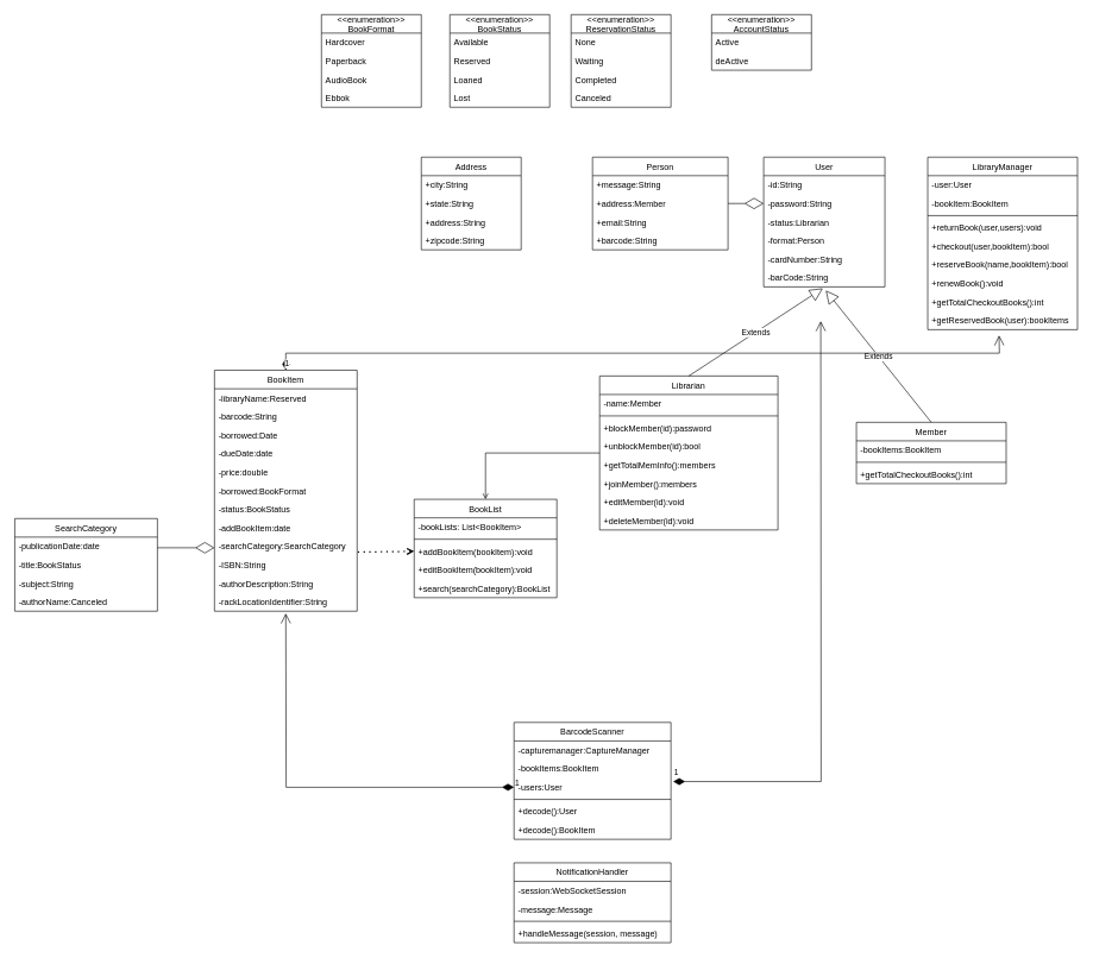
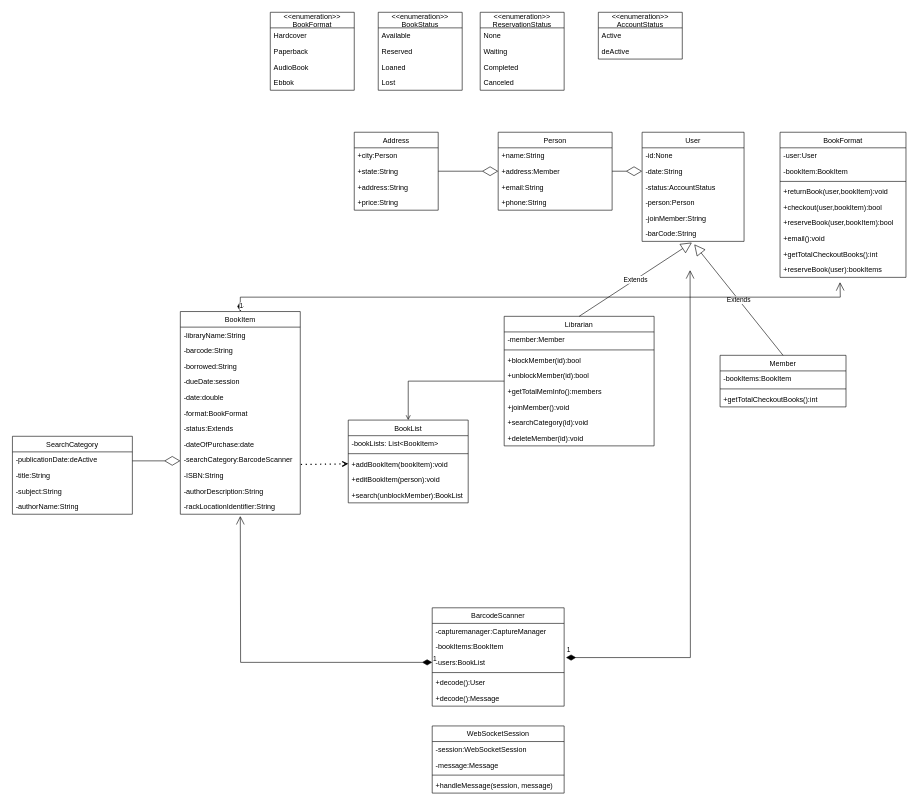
- <mxCell id="85" value="LibraryManager" style="swimlane;fontStyle=0;childLayout=stackLayout;horizontal=1;startSize=26;fillColor=none;horizontalStack=0;resizeParent=1;resizeParentMax=0;resizeLast=0;collapsible=1;marginBottom=0;" parent="1" vertex="1"><mxGeometry x="1300" y="220" width="210" height="242" as="geometry" /></mxCell>
+ <mxCell id="85" value="BookFormat" style="swimlane;fontStyle=0;childLayout=stackLayout;horizontal=1;startSize=26;fillColor=none;horizontalStack=0;resizeParent=1;resizeParentMax=0;resizeLast=0;collapsible=1;marginBottom=0;" parent="1" vertex="1"><mxGeometry x="1300" y="220" width="210" height="242" as="geometry" /></mxCell>
- <mxCell id="21" value="+city:String" style="text;strokeColor=none;fillColor=none;align=left;verticalAlign=top;spacingLeft=4;spacingRight=4;overflow=hidden;rotatable=0;points=[[0,0.5],[1,0.5]];portConstraint=eastwest;" parent="20" vertex="1"><mxGeometry y="26" width="140" height="26" as="geometry" /></mxCell>
+ <mxCell id="21" value="+city:Person" style="text;strokeColor=none;fillColor=none;align=left;verticalAlign=top;spacingLeft=4;spacingRight=4;overflow=hidden;rotatable=0;points=[[0,0.5],[1,0.5]];portConstraint=eastwest;" parent="20" vertex="1"><mxGeometry y="26" width="140" height="26" as="geometry" /></mxCell>
- <mxCell id="26" value="+message:String" style="text;strokeColor=none;fillColor=none;align=left;verticalAlign=top;spacingLeft=4;spacingRight=4;overflow=hidden;rotatable=0;points=[[0,0.5],[1,0.5]];portConstraint=eastwest;" parent="25" vertex="1"><mxGeometry y="26" width="190" height="26" as="geometry" /></mxCell>
+ <mxCell id="26" value="+name:String" style="text;strokeColor=none;fillColor=none;align=left;verticalAlign=top;spacingLeft=4;spacingRight=4;overflow=hidden;rotatable=0;points=[[0,0.5],[1,0.5]];portConstraint=eastwest;" parent="25" vertex="1"><mxGeometry y="26" width="190" height="26" as="geometry" /></mxCell>
- <mxCell id="72" value="-id:String" style="text;strokeColor=none;fillColor=none;align=left;verticalAlign=top;spacingLeft=4;spacingRight=4;overflow=hidden;rotatable=0;points=[[0,0.5],[1,0.5]];portConstraint=eastwest;" parent="71" vertex="1"><mxGeometry y="26" width="170" height="26" as="geometry" /></mxCell>
+ <mxCell id="72" value="-id:None" style="text;strokeColor=none;fillColor=none;align=left;verticalAlign=top;spacingLeft=4;spacingRight=4;overflow=hidden;rotatable=0;points=[[0,0.5],[1,0.5]];portConstraint=eastwest;" parent="71" vertex="1"><mxGeometry y="26" width="170" height="26" as="geometry" /></mxCell>
+ <mxCell id="30" value="" style="endArrow=diamondThin;endFill=0;endSize=24;html=1;rounded=0;exitX=1;exitY=0.5;exitDx=0;exitDy=0;entryX=0;entryY=0.5;entryDx=0;entryDy=0;" parent="1" source="22" target="27" edge="1"><mxGeometry width="160" relative="1" as="geometry"><mxPoint x="640" y="420" as="sourcePoint" /><mxPoint x="800" y="420" as="targetPoint" /></mxGeometry></mxCell>
- <mxCell id="73" value="-password:String" style="text;strokeColor=none;fillColor=none;align=left;verticalAlign=top;spacingLeft=4;spacingRight=4;overflow=hidden;rotatable=0;points=[[0,0.5],[1,0.5]];portConstraint=eastwest;" parent="71" vertex="1"><mxGeometry y="52" width="170" height="26" as="geometry" /></mxCell>
+ <mxCell id="73" value="-date:String" style="text;strokeColor=none;fillColor=none;align=left;verticalAlign=top;spacingLeft=4;spacingRight=4;overflow=hidden;rotatable=0;points=[[0,0.5],[1,0.5]];portConstraint=eastwest;" parent="71" vertex="1"><mxGeometry y="52" width="170" height="26" as="geometry" /></mxCell>
- <mxCell id="74" value="-status:Librarian" style="text;strokeColor=none;fillColor=none;align=left;verticalAlign=top;spacingLeft=4;spacingRight=4;overflow=hidden;rotatable=0;points=[[0,0.5],[1,0.5]];portConstraint=eastwest;" parent="71" vertex="1"><mxGeometry y="78" width="170" height="26" as="geometry" /></mxCell>
+ <mxCell id="74" value="-status:AccountStatus" style="text;strokeColor=none;fillColor=none;align=left;verticalAlign=top;spacingLeft=4;spacingRight=4;overflow=hidden;rotatable=0;points=[[0,0.5],[1,0.5]];portConstraint=eastwest;" parent="71" vertex="1"><mxGeometry y="78" width="170" height="26" as="geometry" /></mxCell>
- <mxCell id="89" value="+returnBook(user,users):void" style="text;strokeColor=none;fillColor=none;align=left;verticalAlign=top;spacingLeft=4;spacingRight=4;overflow=hidden;rotatable=0;points=[[0,0.5],[1,0.5]];portConstraint=eastwest;" parent="85" vertex="1"><mxGeometry y="86" width="210" height="26" as="geometry" /></mxCell>
+ <mxCell id="89" value="+returnBook(user,bookItem):void" style="text;strokeColor=none;fillColor=none;align=left;verticalAlign=top;spacingLeft=4;spacingRight=4;overflow=hidden;rotatable=0;points=[[0,0.5],[1,0.5]];portConstraint=eastwest;" parent="85" vertex="1"><mxGeometry y="86" width="210" height="26" as="geometry" /></mxCell>
- <mxCell id="24" value="+zipcode:String" style="text;strokeColor=none;fillColor=none;align=left;verticalAlign=top;spacingLeft=4;spacingRight=4;overflow=hidden;rotatable=0;points=[[0,0.5],[1,0.5]];portConstraint=eastwest;" parent="20" vertex="1"><mxGeometry y="104" width="140" height="26" as="geometry" /></mxCell>
+ <mxCell id="24" value="+price:String" style="text;strokeColor=none;fillColor=none;align=left;verticalAlign=top;spacingLeft=4;spacingRight=4;overflow=hidden;rotatable=0;points=[[0,0.5],[1,0.5]];portConstraint=eastwest;" parent="20" vertex="1"><mxGeometry y="104" width="140" height="26" as="geometry" /></mxCell>
- <mxCell id="29" value="+barcode:String" style="text;strokeColor=none;fillColor=none;align=left;verticalAlign=top;spacingLeft=4;spacingRight=4;overflow=hidden;rotatable=0;points=[[0,0.5],[1,0.5]];portConstraint=eastwest;" parent="25" vertex="1"><mxGeometry y="104" width="190" height="26" as="geometry" /></mxCell>
+ <mxCell id="29" value="+phone:String" style="text;strokeColor=none;fillColor=none;align=left;verticalAlign=top;spacingLeft=4;spacingRight=4;overflow=hidden;rotatable=0;points=[[0,0.5],[1,0.5]];portConstraint=eastwest;" parent="25" vertex="1"><mxGeometry y="104" width="190" height="26" as="geometry" /></mxCell>
- <mxCell id="75" value="-format:Person" style="text;strokeColor=none;fillColor=none;align=left;verticalAlign=top;spacingLeft=4;spacingRight=4;overflow=hidden;rotatable=0;points=[[0,0.5],[1,0.5]];portConstraint=eastwest;" parent="71" vertex="1"><mxGeometry y="104" width="170" height="26" as="geometry" /></mxCell>
+ <mxCell id="75" value="-person:Person" style="text;strokeColor=none;fillColor=none;align=left;verticalAlign=top;spacingLeft=4;spacingRight=4;overflow=hidden;rotatable=0;points=[[0,0.5],[1,0.5]];portConstraint=eastwest;" parent="71" vertex="1"><mxGeometry y="104" width="170" height="26" as="geometry" /></mxCell>
- <mxCell id="76" value="-cardNumber:String" style="text;strokeColor=none;fillColor=none;align=left;verticalAlign=top;spacingLeft=4;spacingRight=4;overflow=hidden;rotatable=0;points=[[0,0.5],[1,0.5]];portConstraint=eastwest;" parent="71" vertex="1"><mxGeometry y="130" width="170" height="26" as="geometry" /></mxCell>
+ <mxCell id="76" value="-joinMember:String" style="text;strokeColor=none;fillColor=none;align=left;verticalAlign=top;spacingLeft=4;spacingRight=4;overflow=hidden;rotatable=0;points=[[0,0.5],[1,0.5]];portConstraint=eastwest;" parent="71" vertex="1"><mxGeometry y="130" width="170" height="26" as="geometry" /></mxCell>
- <mxCell id="91" value="+reserveBook(name,bookItem):bool" style="text;strokeColor=none;fillColor=none;align=left;verticalAlign=top;spacingLeft=4;spacingRight=4;overflow=hidden;rotatable=0;points=[[0,0.5],[1,0.5]];portConstraint=eastwest;" parent="85" vertex="1"><mxGeometry y="138" width="210" height="26" as="geometry" /></mxCell>
+ <mxCell id="91" value="+reserveBook(user,bookItem):bool" style="text;strokeColor=none;fillColor=none;align=left;verticalAlign=top;spacingLeft=4;spacingRight=4;overflow=hidden;rotatable=0;points=[[0,0.5],[1,0.5]];portConstraint=eastwest;" parent="85" vertex="1"><mxGeometry y="138" width="210" height="26" as="geometry" /></mxCell>
- <mxCell id="92" value="+renewBook():void" style="text;strokeColor=none;fillColor=none;align=left;verticalAlign=top;spacingLeft=4;spacingRight=4;overflow=hidden;rotatable=0;points=[[0,0.5],[1,0.5]];portConstraint=eastwest;" parent="85" vertex="1"><mxGeometry y="164" width="210" height="26" as="geometry" /></mxCell>
+ <mxCell id="92" value="+email():void" style="text;strokeColor=none;fillColor=none;align=left;verticalAlign=top;spacingLeft=4;spacingRight=4;overflow=hidden;rotatable=0;points=[[0,0.5],[1,0.5]];portConstraint=eastwest;" parent="85" vertex="1"><mxGeometry y="164" width="210" height="26" as="geometry" /></mxCell>
- <mxCell id="94" value="+getReservedBook(user):bookItems" style="text;strokeColor=none;fillColor=none;align=left;verticalAlign=top;spacingLeft=4;spacingRight=4;overflow=hidden;rotatable=0;points=[[0,0.5],[1,0.5]];portConstraint=eastwest;" parent="85" vertex="1"><mxGeometry y="216" width="210" height="26" as="geometry" /></mxCell>
+ <mxCell id="94" value="+reserveBook(user):bookItems" style="text;strokeColor=none;fillColor=none;align=left;verticalAlign=top;spacingLeft=4;spacingRight=4;overflow=hidden;rotatable=0;points=[[0,0.5],[1,0.5]];portConstraint=eastwest;" parent="85" vertex="1"><mxGeometry y="216" width="210" height="26" as="geometry" /></mxCell>
- <mxCell id="47" value="-libraryName:Reserved" style="text;strokeColor=none;fillColor=none;align=left;verticalAlign=top;spacingLeft=4;spacingRight=4;overflow=hidden;rotatable=0;points=[[0,0.5],[1,0.5]];portConstraint=eastwest;" parent="46" vertex="1"><mxGeometry y="26" width="200" height="26" as="geometry" /></mxCell>
+ <mxCell id="47" value="-libraryName:String" style="text;strokeColor=none;fillColor=none;align=left;verticalAlign=top;spacingLeft=4;spacingRight=4;overflow=hidden;rotatable=0;points=[[0,0.5],[1,0.5]];portConstraint=eastwest;" parent="46" vertex="1"><mxGeometry y="26" width="200" height="26" as="geometry" /></mxCell>
- <mxCell id="33" value="-name:Member" style="text;strokeColor=none;fillColor=none;align=left;verticalAlign=top;spacingLeft=4;spacingRight=4;overflow=hidden;rotatable=0;points=[[0,0.5],[1,0.5]];portConstraint=eastwest;" parent="32" vertex="1"><mxGeometry y="26" width="250" height="26" as="geometry" /></mxCell>
+ <mxCell id="33" value="-member:Member" style="text;strokeColor=none;fillColor=none;align=left;verticalAlign=top;spacingLeft=4;spacingRight=4;overflow=hidden;rotatable=0;points=[[0,0.5],[1,0.5]];portConstraint=eastwest;" parent="32" vertex="1"><mxGeometry y="26" width="250" height="26" as="geometry" /></mxCell>
- <mxCell id="35" value="+blockMember(id):password" style="text;strokeColor=none;fillColor=none;align=left;verticalAlign=top;spacingLeft=4;spacingRight=4;overflow=hidden;rotatable=0;points=[[0,0.5],[1,0.5]];portConstraint=eastwest;" parent="32" vertex="1"><mxGeometry y="60" width="250" height="26" as="geometry" /></mxCell>
+ <mxCell id="35" value="+blockMember(id):bool" style="text;strokeColor=none;fillColor=none;align=left;verticalAlign=top;spacingLeft=4;spacingRight=4;overflow=hidden;rotatable=0;points=[[0,0.5],[1,0.5]];portConstraint=eastwest;" parent="32" vertex="1"><mxGeometry y="60" width="250" height="26" as="geometry" /></mxCell>
- <mxCell id="49" value="-borrowed:Date" style="text;strokeColor=none;fillColor=none;align=left;verticalAlign=top;spacingLeft=4;spacingRight=4;overflow=hidden;rotatable=0;points=[[0,0.5],[1,0.5]];portConstraint=eastwest;" parent="46" vertex="1"><mxGeometry y="78" width="200" height="26" as="geometry" /></mxCell>
+ <mxCell id="49" value="-borrowed:String" style="text;strokeColor=none;fillColor=none;align=left;verticalAlign=top;spacingLeft=4;spacingRight=4;overflow=hidden;rotatable=0;points=[[0,0.5],[1,0.5]];portConstraint=eastwest;" parent="46" vertex="1"><mxGeometry y="78" width="200" height="26" as="geometry" /></mxCell>
- <mxCell id="50" value="-dueDate:date" style="text;strokeColor=none;fillColor=none;align=left;verticalAlign=top;spacingLeft=4;spacingRight=4;overflow=hidden;rotatable=0;points=[[0,0.5],[1,0.5]];portConstraint=eastwest;" parent="46" vertex="1"><mxGeometry y="104" width="200" height="26" as="geometry" /></mxCell>
+ <mxCell id="50" value="-dueDate:session" style="text;strokeColor=none;fillColor=none;align=left;verticalAlign=top;spacingLeft=4;spacingRight=4;overflow=hidden;rotatable=0;points=[[0,0.5],[1,0.5]];portConstraint=eastwest;" parent="46" vertex="1"><mxGeometry y="104" width="200" height="26" as="geometry" /></mxCell>
- <mxCell id="51" value="-price:double" style="text;strokeColor=none;fillColor=none;align=left;verticalAlign=top;spacingLeft=4;spacingRight=4;overflow=hidden;rotatable=0;points=[[0,0.5],[1,0.5]];portConstraint=eastwest;" parent="46" vertex="1"><mxGeometry y="130" width="200" height="26" as="geometry" /></mxCell>
+ <mxCell id="51" value="-date:double" style="text;strokeColor=none;fillColor=none;align=left;verticalAlign=top;spacingLeft=4;spacingRight=4;overflow=hidden;rotatable=0;points=[[0,0.5],[1,0.5]];portConstraint=eastwest;" parent="46" vertex="1"><mxGeometry y="130" width="200" height="26" as="geometry" /></mxCell>
- <mxCell id="38" value="+joinMember():members" style="text;strokeColor=none;fillColor=none;align=left;verticalAlign=top;spacingLeft=4;spacingRight=4;overflow=hidden;rotatable=0;points=[[0,0.5],[1,0.5]];portConstraint=eastwest;" parent="32" vertex="1"><mxGeometry y="138" width="250" height="26" as="geometry" /></mxCell>
+ <mxCell id="38" value="+joinMember():void" style="text;strokeColor=none;fillColor=none;align=left;verticalAlign=top;spacingLeft=4;spacingRight=4;overflow=hidden;rotatable=0;points=[[0,0.5],[1,0.5]];portConstraint=eastwest;" parent="32" vertex="1"><mxGeometry y="138" width="250" height="26" as="geometry" /></mxCell>
- <mxCell id="52" value="-borrowed:BookFormat" style="text;strokeColor=none;fillColor=none;align=left;verticalAlign=top;spacingLeft=4;spacingRight=4;overflow=hidden;rotatable=0;points=[[0,0.5],[1,0.5]];portConstraint=eastwest;" parent="46" vertex="1"><mxGeometry y="156" width="200" height="26" as="geometry" /></mxCell>
+ <mxCell id="52" value="-format:BookFormat" style="text;strokeColor=none;fillColor=none;align=left;verticalAlign=top;spacingLeft=4;spacingRight=4;overflow=hidden;rotatable=0;points=[[0,0.5],[1,0.5]];portConstraint=eastwest;" parent="46" vertex="1"><mxGeometry y="156" width="200" height="26" as="geometry" /></mxCell>
- <mxCell id="39" value="+editMember(id):void" style="text;strokeColor=none;fillColor=none;align=left;verticalAlign=top;spacingLeft=4;spacingRight=4;overflow=hidden;rotatable=0;points=[[0,0.5],[1,0.5]];portConstraint=eastwest;" parent="32" vertex="1"><mxGeometry y="164" width="250" height="26" as="geometry" /></mxCell>
+ <mxCell id="39" value="+searchCategory(id):void" style="text;strokeColor=none;fillColor=none;align=left;verticalAlign=top;spacingLeft=4;spacingRight=4;overflow=hidden;rotatable=0;points=[[0,0.5],[1,0.5]];portConstraint=eastwest;" parent="32" vertex="1"><mxGeometry y="164" width="250" height="26" as="geometry" /></mxCell>
- <mxCell id="53" value="-status:BookStatus" style="text;strokeColor=none;fillColor=none;align=left;verticalAlign=top;spacingLeft=4;spacingRight=4;overflow=hidden;rotatable=0;points=[[0,0.5],[1,0.5]];portConstraint=eastwest;" parent="46" vertex="1"><mxGeometry y="182" width="200" height="26" as="geometry" /></mxCell>
+ <mxCell id="53" value="-status:Extends" style="text;strokeColor=none;fillColor=none;align=left;verticalAlign=top;spacingLeft=4;spacingRight=4;overflow=hidden;rotatable=0;points=[[0,0.5],[1,0.5]];portConstraint=eastwest;" parent="46" vertex="1"><mxGeometry y="182" width="200" height="26" as="geometry" /></mxCell>
- <mxCell id="54" value="-addBookItem:date" style="text;strokeColor=none;fillColor=none;align=left;verticalAlign=top;spacingLeft=4;spacingRight=4;overflow=hidden;rotatable=0;points=[[0,0.5],[1,0.5]];portConstraint=eastwest;" parent="46" vertex="1"><mxGeometry y="208" width="200" height="26" as="geometry" /></mxCell>
+ <mxCell id="54" value="-dateOfPurchase:date" style="text;strokeColor=none;fillColor=none;align=left;verticalAlign=top;spacingLeft=4;spacingRight=4;overflow=hidden;rotatable=0;points=[[0,0.5],[1,0.5]];portConstraint=eastwest;" parent="46" vertex="1"><mxGeometry y="208" width="200" height="26" as="geometry" /></mxCell>
- <mxCell id="101" value="-publicationDate:date" style="text;strokeColor=none;fillColor=none;align=left;verticalAlign=top;spacingLeft=4;spacingRight=4;overflow=hidden;rotatable=0;points=[[0,0.5],[1,0.5]];portConstraint=eastwest;" vertex="1" parent="100"><mxGeometry y="26" width="200" height="26" as="geometry" /></mxCell>
+ <mxCell id="101" value="-publicationDate:deActive" style="text;strokeColor=none;fillColor=none;align=left;verticalAlign=top;spacingLeft=4;spacingRight=4;overflow=hidden;rotatable=0;points=[[0,0.5],[1,0.5]];portConstraint=eastwest;" vertex="1" parent="100"><mxGeometry y="26" width="200" height="26" as="geometry" /></mxCell>
- <mxCell id="55" value="-searchCategory:SearchCategory" style="text;strokeColor=none;fillColor=none;align=left;verticalAlign=top;spacingLeft=4;spacingRight=4;overflow=hidden;rotatable=0;points=[[0,0.5],[1,0.5]];portConstraint=eastwest;" parent="46" vertex="1"><mxGeometry y="234" width="200" height="26" as="geometry" /></mxCell>
+ <mxCell id="55" value="-searchCategory:BarcodeScanner" style="text;strokeColor=none;fillColor=none;align=left;verticalAlign=top;spacingLeft=4;spacingRight=4;overflow=hidden;rotatable=0;points=[[0,0.5],[1,0.5]];portConstraint=eastwest;" parent="46" vertex="1"><mxGeometry y="234" width="200" height="26" as="geometry" /></mxCell>
- <mxCell id="102" value="-title:BookStatus" style="text;strokeColor=none;fillColor=none;align=left;verticalAlign=top;spacingLeft=4;spacingRight=4;overflow=hidden;rotatable=0;points=[[0,0.5],[1,0.5]];portConstraint=eastwest;" vertex="1" parent="100"><mxGeometry y="52" width="200" height="26" as="geometry" /></mxCell>
+ <mxCell id="102" value="-title:String" style="text;strokeColor=none;fillColor=none;align=left;verticalAlign=top;spacingLeft=4;spacingRight=4;overflow=hidden;rotatable=0;points=[[0,0.5],[1,0.5]];portConstraint=eastwest;" vertex="1" parent="100"><mxGeometry y="52" width="200" height="26" as="geometry" /></mxCell>
- <mxCell id="63" value="+editBookItem(bookItem):void" style="text;strokeColor=none;fillColor=none;align=left;verticalAlign=top;spacingLeft=4;spacingRight=4;overflow=hidden;rotatable=0;points=[[0,0.5],[1,0.5]];portConstraint=eastwest;" parent="59" vertex="1"><mxGeometry y="86" width="200" height="26" as="geometry" /></mxCell>
+ <mxCell id="63" value="+editBookItem(person):void" style="text;strokeColor=none;fillColor=none;align=left;verticalAlign=top;spacingLeft=4;spacingRight=4;overflow=hidden;rotatable=0;points=[[0,0.5],[1,0.5]];portConstraint=eastwest;" parent="59" vertex="1"><mxGeometry y="86" width="200" height="26" as="geometry" /></mxCell>
- <mxCell id="64" value="+search(searchCategory):BookList" style="text;strokeColor=none;fillColor=none;align=left;verticalAlign=top;spacingLeft=4;spacingRight=4;overflow=hidden;rotatable=0;points=[[0,0.5],[1,0.5]];portConstraint=eastwest;" parent="59" vertex="1"><mxGeometry y="112" width="200" height="26" as="geometry" /></mxCell>
+ <mxCell id="64" value="+search(unblockMember):BookList" style="text;strokeColor=none;fillColor=none;align=left;verticalAlign=top;spacingLeft=4;spacingRight=4;overflow=hidden;rotatable=0;points=[[0,0.5],[1,0.5]];portConstraint=eastwest;" parent="59" vertex="1"><mxGeometry y="112" width="200" height="26" as="geometry" /></mxCell>
- <mxCell id="104" value="-authorName:Canceled" style="text;strokeColor=none;fillColor=none;align=left;verticalAlign=top;spacingLeft=4;spacingRight=4;overflow=hidden;rotatable=0;points=[[0,0.5],[1,0.5]];portConstraint=eastwest;" vertex="1" parent="100"><mxGeometry y="104" width="200" height="26" as="geometry" /></mxCell>
+ <mxCell id="104" value="-authorName:String" style="text;strokeColor=none;fillColor=none;align=left;verticalAlign=top;spacingLeft=4;spacingRight=4;overflow=hidden;rotatable=0;points=[[0,0.5],[1,0.5]];portConstraint=eastwest;" vertex="1" parent="100"><mxGeometry y="104" width="200" height="26" as="geometry" /></mxCell>
- <mxCell id="81" value="-users:User" style="text;strokeColor=none;fillColor=none;align=left;verticalAlign=top;spacingLeft=4;spacingRight=4;overflow=hidden;rotatable=0;points=[[0,0.5],[1,0.5]];portConstraint=eastwest;" vertex="1" parent="78"><mxGeometry y="78" width="220" height="26" as="geometry" /></mxCell>
+ <mxCell id="81" value="-users:BookList" style="text;strokeColor=none;fillColor=none;align=left;verticalAlign=top;spacingLeft=4;spacingRight=4;overflow=hidden;rotatable=0;points=[[0,0.5],[1,0.5]];portConstraint=eastwest;" vertex="1" parent="78"><mxGeometry y="78" width="220" height="26" as="geometry" /></mxCell>
- <mxCell id="84" value="+decode():BookItem" style="text;strokeColor=none;fillColor=none;align=left;verticalAlign=top;spacingLeft=4;spacingRight=4;overflow=hidden;rotatable=0;points=[[0,0.5],[1,0.5]];portConstraint=eastwest;" vertex="1" parent="78"><mxGeometry y="138" width="220" height="26" as="geometry" /></mxCell>
+ <mxCell id="84" value="+decode():Message" style="text;strokeColor=none;fillColor=none;align=left;verticalAlign=top;spacingLeft=4;spacingRight=4;overflow=hidden;rotatable=0;points=[[0,0.5],[1,0.5]];portConstraint=eastwest;" vertex="1" parent="78"><mxGeometry y="138" width="220" height="26" as="geometry" /></mxCell>
- <mxCell id="65" value="NotificationHandler" style="swimlane;fontStyle=0;childLayout=stackLayout;horizontal=1;startSize=26;fillColor=none;horizontalStack=0;resizeParent=1;resizeParentMax=0;resizeLast=0;collapsible=1;marginBottom=0;" parent="1" vertex="1"><mxGeometry x="720" y="1210" width="220" height="112" as="geometry" /></mxCell>
+ <mxCell id="65" value="WebSocketSession" style="swimlane;fontStyle=0;childLayout=stackLayout;horizontal=1;startSize=26;fillColor=none;horizontalStack=0;resizeParent=1;resizeParentMax=0;resizeLast=0;collapsible=1;marginBottom=0;" parent="1" vertex="1"><mxGeometry x="720" y="1210" width="220" height="112" as="geometry" /></mxCell>
